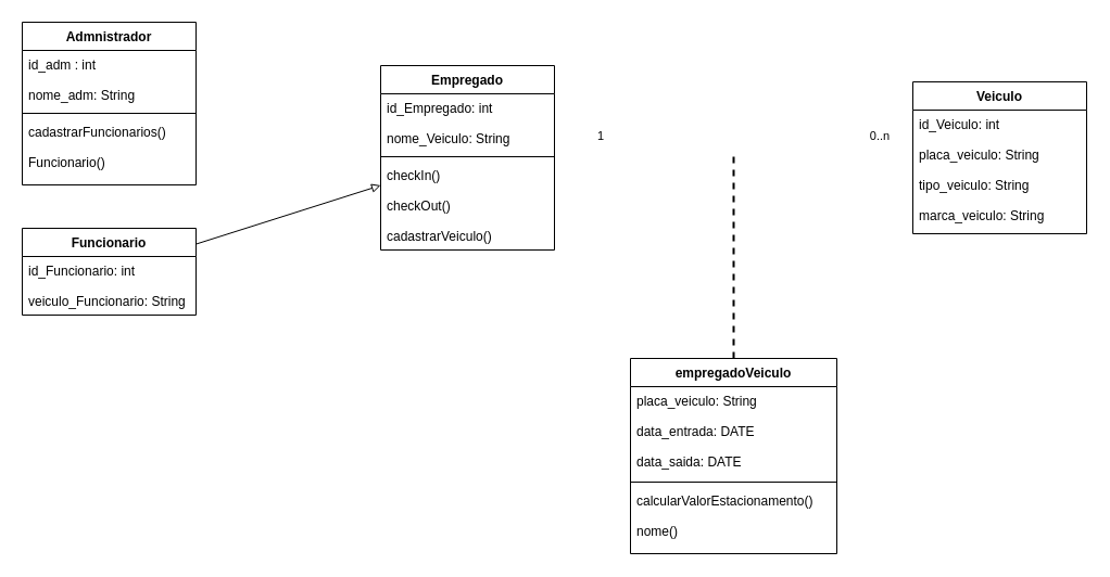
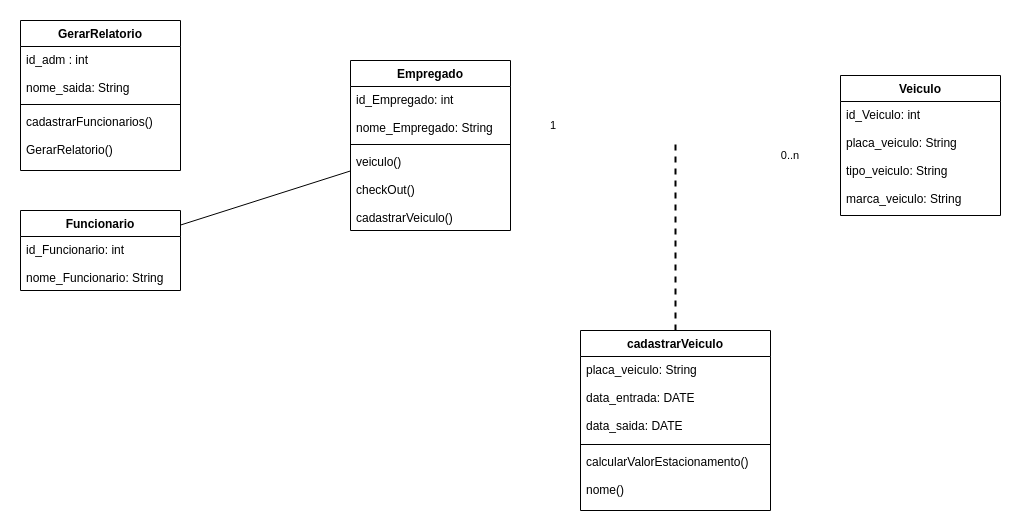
- <mxCell id="6" value="Admnistrador" style="swimlane;fontStyle=1;align=center;verticalAlign=top;childLayout=stackLayout;horizontal=1;startSize=26;horizontalStack=0;resizeParent=1;resizeParentMax=0;resizeLast=0;collapsible=1;marginBottom=0;" vertex="1" parent="1"><mxGeometry x="20" y="20" width="160" height="150" as="geometry" /></mxCell>
+ <mxCell id="6" value="GerarRelatorio" style="swimlane;fontStyle=1;align=center;verticalAlign=top;childLayout=stackLayout;horizontal=1;startSize=26;horizontalStack=0;resizeParent=1;resizeParentMax=0;resizeLast=0;collapsible=1;marginBottom=0;" vertex="1" parent="1"><mxGeometry x="20" y="20" width="160" height="150" as="geometry" /></mxCell>
- <mxCell id="7" value="id_adm : int&#10;&#10;nome_adm: String" style="text;strokeColor=none;fillColor=none;align=left;verticalAlign=top;spacingLeft=4;spacingRight=4;overflow=hidden;rotatable=0;points=[[0,0.5],[1,0.5]];portConstraint=eastwest;" vertex="1" parent="6"><mxGeometry y="26" width="160" height="54" as="geometry" /></mxCell>
+ <mxCell id="7" value="id_adm : int&#10;&#10;nome_saida: String" style="text;strokeColor=none;fillColor=none;align=left;verticalAlign=top;spacingLeft=4;spacingRight=4;overflow=hidden;rotatable=0;points=[[0,0.5],[1,0.5]];portConstraint=eastwest;" vertex="1" parent="6"><mxGeometry y="26" width="160" height="54" as="geometry" /></mxCell>
- <mxCell id="3" value="id_Empregado: int&#10;&#10;nome_Veiculo: String" style="text;strokeColor=none;fillColor=none;align=left;verticalAlign=top;spacingLeft=4;spacingRight=4;overflow=hidden;rotatable=0;points=[[0,0.5],[1,0.5]];portConstraint=eastwest;" vertex="1" parent="2"><mxGeometry y="26" width="160" height="54" as="geometry" /></mxCell>
+ <mxCell id="3" value="id_Empregado: int&#10;&#10;nome_Empregado: String" style="text;strokeColor=none;fillColor=none;align=left;verticalAlign=top;spacingLeft=4;spacingRight=4;overflow=hidden;rotatable=0;points=[[0,0.5],[1,0.5]];portConstraint=eastwest;" vertex="1" parent="2"><mxGeometry y="26" width="160" height="54" as="geometry" /></mxCell>
- <mxCell id="9" value="cadastrarFuncionarios()&#10;&#10;Funcionario()" style="text;strokeColor=none;fillColor=none;align=left;verticalAlign=top;spacingLeft=4;spacingRight=4;overflow=hidden;rotatable=0;points=[[0,0.5],[1,0.5]];portConstraint=eastwest;" vertex="1" parent="6"><mxGeometry y="88" width="160" height="62" as="geometry" /></mxCell>
+ <mxCell id="9" value="cadastrarFuncionarios()&#10;&#10;GerarRelatorio()" style="text;strokeColor=none;fillColor=none;align=left;verticalAlign=top;spacingLeft=4;spacingRight=4;overflow=hidden;rotatable=0;points=[[0,0.5],[1,0.5]];portConstraint=eastwest;" vertex="1" parent="6"><mxGeometry y="88" width="160" height="62" as="geometry" /></mxCell>
- <mxCell id="21" value="0..n" style="text;html=1;strokeColor=none;fillColor=none;align=center;verticalAlign=middle;whiteSpace=wrap;rounded=0;fontSize=11;" vertex="1" parent="1"><mxGeometry x="780" y="110" width="60" height="30" as="geometry" /></mxCell>
+ <mxCell id="21" value="0..n" style="text;html=1;strokeColor=none;fillColor=none;align=center;verticalAlign=middle;whiteSpace=wrap;rounded=0;fontSize=11;" vertex="1" parent="1"><mxGeometry x="760" y="140" width="60" height="30" as="geometry" /></mxCell>
- <mxCell id="5" value="checkIn()&#10;&#10;checkOut()&#10;&#10;cadastrarVeiculo()&#10;" style="text;strokeColor=none;fillColor=none;align=left;verticalAlign=top;spacingLeft=4;spacingRight=4;overflow=hidden;rotatable=0;points=[[0,0.5],[1,0.5]];portConstraint=eastwest;" vertex="1" parent="2"><mxGeometry y="88" width="160" height="82" as="geometry" /></mxCell>
+ <mxCell id="5" value="veiculo()&#10;&#10;checkOut()&#10;&#10;cadastrarVeiculo()&#10;" style="text;strokeColor=none;fillColor=none;align=left;verticalAlign=top;spacingLeft=4;spacingRight=4;overflow=hidden;rotatable=0;points=[[0,0.5],[1,0.5]];portConstraint=eastwest;" vertex="1" parent="2"><mxGeometry y="88" width="160" height="82" as="geometry" /></mxCell>
- <mxCell id="14" value="" style="endArrow=block;html=1;rounded=0;endFill=0;" edge="1" parent="1" source="12" target="2"><mxGeometry width="50" height="50" relative="1" as="geometry"><mxPoint x="489" y="330" as="sourcePoint" /><mxPoint x="539" y="280" as="targetPoint" /></mxGeometry></mxCell>
+ <mxCell id="14" value="" style="endArrow=none;html=1;rounded=0;endFill=0;" edge="1" parent="1" source="12" target="2"><mxGeometry width="50" height="50" relative="1" as="geometry"><mxPoint x="489" y="330" as="sourcePoint" /><mxPoint x="539" y="280" as="targetPoint" /></mxGeometry></mxCell>
- <mxCell id="13" value="id_Funcionario: int&#10;&#10;veiculo_Funcionario: String" style="text;strokeColor=none;fillColor=none;align=left;verticalAlign=top;spacingLeft=4;spacingRight=4;overflow=hidden;rotatable=0;points=[[0,0.5],[1,0.5]];portConstraint=eastwest;" vertex="1" parent="12"><mxGeometry y="26" width="160" height="54" as="geometry" /></mxCell>
+ <mxCell id="13" value="id_Funcionario: int&#10;&#10;nome_Funcionario: String" style="text;strokeColor=none;fillColor=none;align=left;verticalAlign=top;spacingLeft=4;spacingRight=4;overflow=hidden;rotatable=0;points=[[0,0.5],[1,0.5]];portConstraint=eastwest;" vertex="1" parent="12"><mxGeometry y="26" width="160" height="54" as="geometry" /></mxCell>
- <mxCell id="15" value="empregadoVeiculo" style="swimlane;fontStyle=1;align=center;verticalAlign=top;childLayout=stackLayout;horizontal=1;startSize=26;horizontalStack=0;resizeParent=1;resizeParentMax=0;resizeLast=0;collapsible=1;marginBottom=0;" vertex="1" parent="1"><mxGeometry x="580" y="330" width="190" height="180" as="geometry" /></mxCell>
+ <mxCell id="15" value="cadastrarVeiculo" style="swimlane;fontStyle=1;align=center;verticalAlign=top;childLayout=stackLayout;horizontal=1;startSize=26;horizontalStack=0;resizeParent=1;resizeParentMax=0;resizeLast=0;collapsible=1;marginBottom=0;" vertex="1" parent="1"><mxGeometry x="580" y="330" width="190" height="180" as="geometry" /></mxCell>
